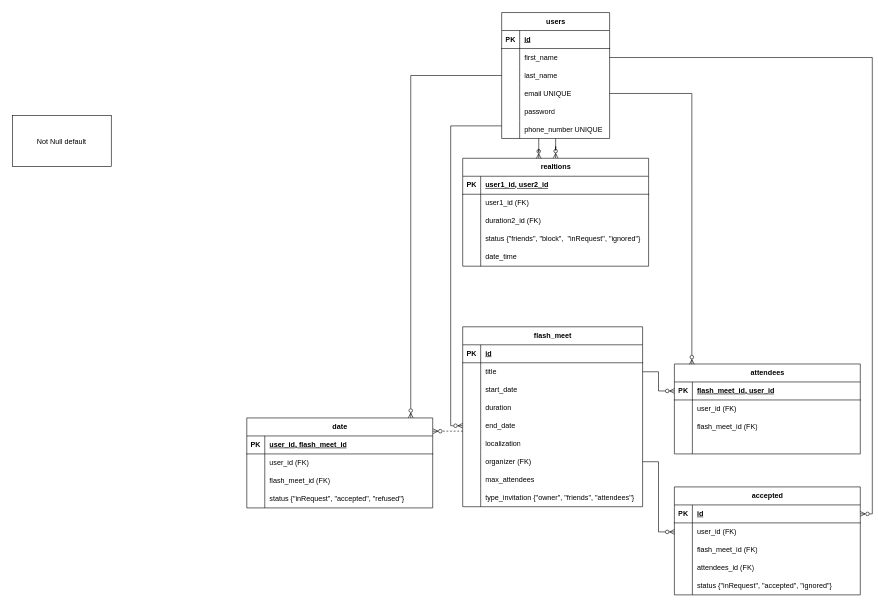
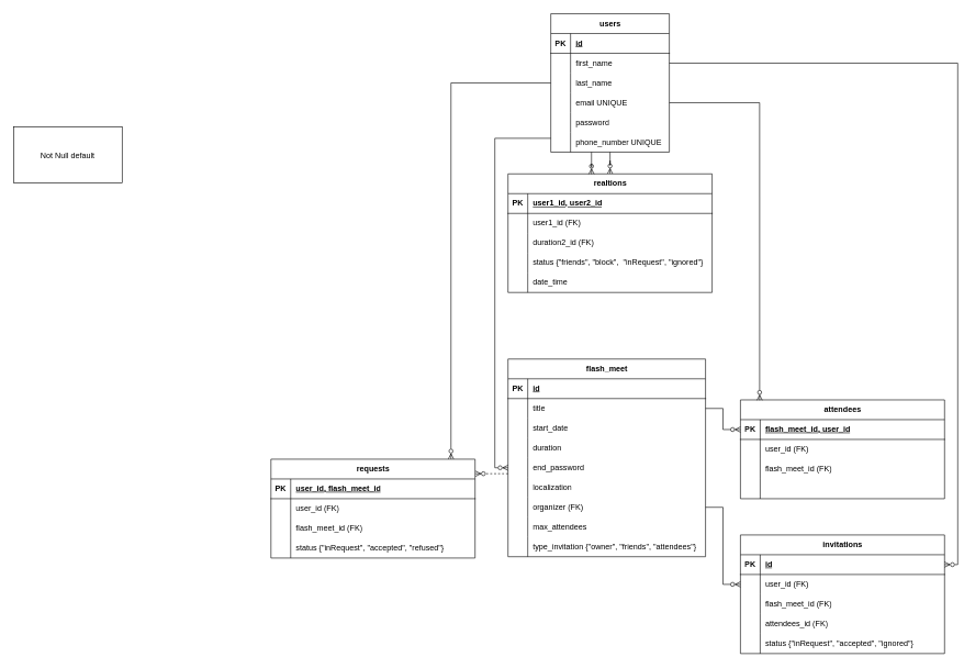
- <mxCell id="38" value="end_date" style="shape=partialRectangle;connectable=0;fillColor=none;top=0;left=0;bottom=0;right=0;align=left;spacingLeft=6;overflow=hidden;whiteSpace=wrap;html=1;" parent="36" vertex="1"><mxGeometry x="30" width="270" height="30" as="geometry"><mxRectangle width="270" height="30" as="alternateBounds" /></mxGeometry></mxCell>
+ <mxCell id="38" value="end_password" style="shape=partialRectangle;connectable=0;fillColor=none;top=0;left=0;bottom=0;right=0;align=left;spacingLeft=6;overflow=hidden;whiteSpace=wrap;html=1;" parent="36" vertex="1"><mxGeometry x="30" width="270" height="30" as="geometry"><mxRectangle width="270" height="30" as="alternateBounds" /></mxGeometry></mxCell>
- <mxCell id="99" value="date" style="shape=table;startSize=30;container=1;collapsible=1;childLayout=tableLayout;fixedRows=1;rowLines=0;fontStyle=1;align=center;resizeLast=1;html=1;rounded=0;" vertex="1" parent="1"><mxGeometry x="411" y="696" width="310" height="150" as="geometry" /></mxCell>
+ <mxCell id="99" value="requests" style="shape=table;startSize=30;container=1;collapsible=1;childLayout=tableLayout;fixedRows=1;rowLines=0;fontStyle=1;align=center;resizeLast=1;html=1;rounded=0;" vertex="1" parent="1"><mxGeometry x="411" y="696" width="310" height="150" as="geometry" /></mxCell>
- <mxCell id="81" value="accepted" style="shape=table;startSize=30;container=1;collapsible=1;childLayout=tableLayout;fixedRows=1;rowLines=0;fontStyle=1;align=center;resizeLast=1;html=1;rounded=0;" vertex="1" parent="1"><mxGeometry x="1124" y="811" width="310" height="180" as="geometry" /></mxCell>
+ <mxCell id="81" value="invitations" style="shape=table;startSize=30;container=1;collapsible=1;childLayout=tableLayout;fixedRows=1;rowLines=0;fontStyle=1;align=center;resizeLast=1;html=1;rounded=0;" vertex="1" parent="1"><mxGeometry x="1124" y="811" width="310" height="180" as="geometry" /></mxCell>
